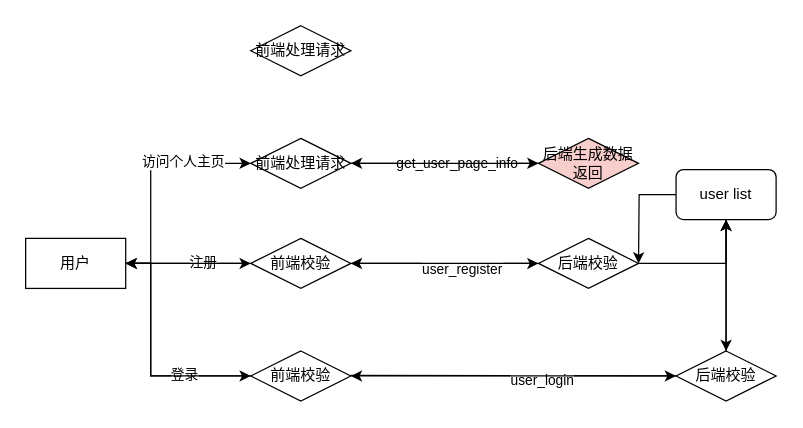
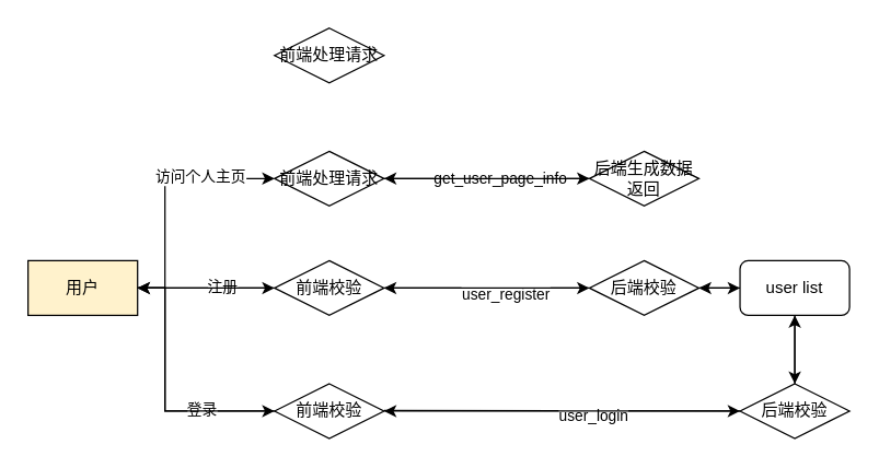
- <mxCell id="30" value="后端生成数据返回" style="rhombus;whiteSpace=wrap;html=1;fillColor=#f8cecc;" vertex="1" parent="1"><mxGeometry x="430" y="110" width="80" height="40" as="geometry" /></mxCell>
+ <mxCell id="30" value="后端生成数据返回" style="rhombus;whiteSpace=wrap;html=1;" vertex="1" parent="1"><mxGeometry x="430" y="110" width="80" height="40" as="geometry" /></mxCell>
- <mxCell id="11" value="user list" style="rounded=1;whiteSpace=wrap;html=1;" vertex="1" parent="1"><mxGeometry x="540" y="135" width="80" height="40" as="geometry" /></mxCell>
+ <mxCell id="11" value="user list" style="rounded=1;whiteSpace=wrap;html=1;" vertex="1" parent="1"><mxGeometry x="540" y="190" width="80" height="40" as="geometry" /></mxCell>
- <mxCell id="8" value="用户" style="rounded=0;whiteSpace=wrap;html=1;" vertex="1" parent="1"><mxGeometry x="20" y="190" width="80" height="40" as="geometry" /></mxCell>
+ <mxCell id="8" value="用户" style="rounded=0;whiteSpace=wrap;html=1;fillColor=#fff2cc;" vertex="1" parent="1"><mxGeometry x="20" y="190" width="80" height="40" as="geometry" /></mxCell>
